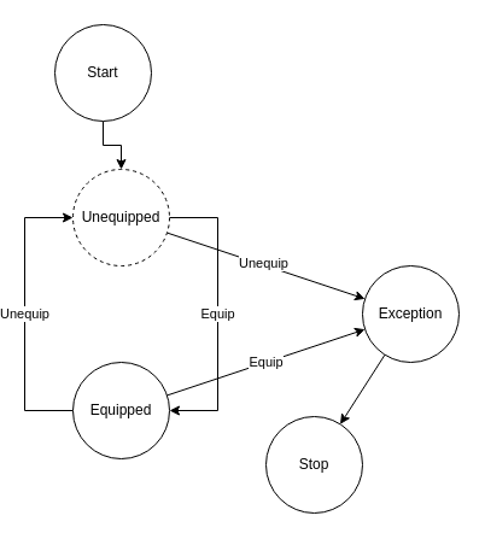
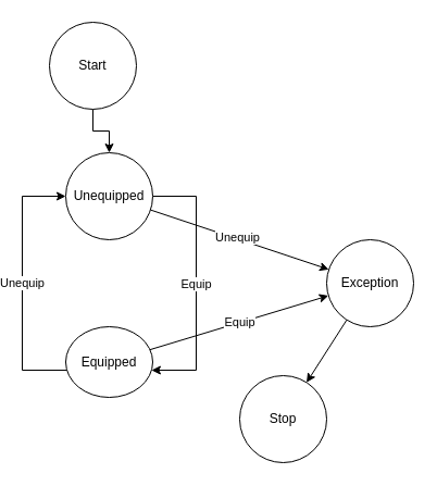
- <mxCell id="6" value="Unequipped" style="ellipse;whiteSpace=wrap;html=1;aspect=fixed;dashed=1;" vertex="1" parent="1"><mxGeometry x="60" y="140" width="80" height="80" as="geometry" /></mxCell>
+ <mxCell id="6" value="Unequipped" style="ellipse;whiteSpace=wrap;html=1;aspect=fixed;" vertex="1" parent="1"><mxGeometry x="60" y="140" width="80" height="80" as="geometry" /></mxCell>
- <mxCell id="11" value="Equipped" style="ellipse;whiteSpace=wrap;html=1;aspect=fixed;" vertex="1" parent="1"><mxGeometry x="60" y="300" width="80" height="80" as="geometry" /></mxCell>
+ <mxCell id="11" value="Equipped" style="ellipse;whiteSpace=wrap;html=1;aspect=fixed;" vertex="1" parent="1"><mxGeometry x="60" y="300" width="80" height="65" as="geometry" /></mxCell>
